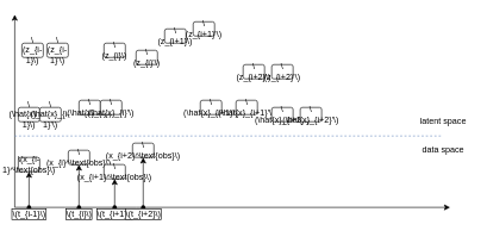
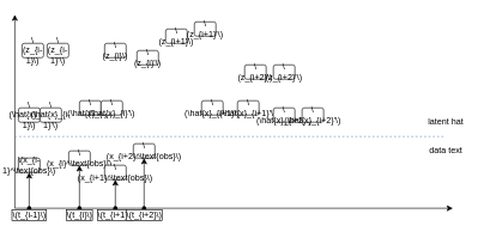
- <mxCell id="6" value="latent space" style="text;html=1;align=center;verticalAlign=middle;resizable=0;points=[];autosize=1;strokeColor=none;fillColor=none;" parent="1" vertex="1"><mxGeometry x="580" y="160" width="80" height="20" as="geometry" /></mxCell>
+ <mxCell id="6" value="latent hat" style="text;html=1;align=center;verticalAlign=middle;resizable=0;points=[];autosize=1;strokeColor=none;fillColor=none;" parent="1" vertex="1"><mxGeometry x="580" y="160" width="80" height="20" as="geometry" /></mxCell>
- <mxCell id="5" value="data space" style="text;html=1;align=center;verticalAlign=middle;resizable=0;points=[];autosize=1;strokeColor=none;fillColor=none;" parent="1" vertex="1"><mxGeometry x="585" y="200" width="70" height="20" as="geometry" /></mxCell>
+ <mxCell id="5" value="data text" style="text;html=1;align=center;verticalAlign=middle;resizable=0;points=[];autosize=1;strokeColor=none;fillColor=none;" parent="1" vertex="1"><mxGeometry x="585" y="200" width="70" height="20" as="geometry" /></mxCell>
